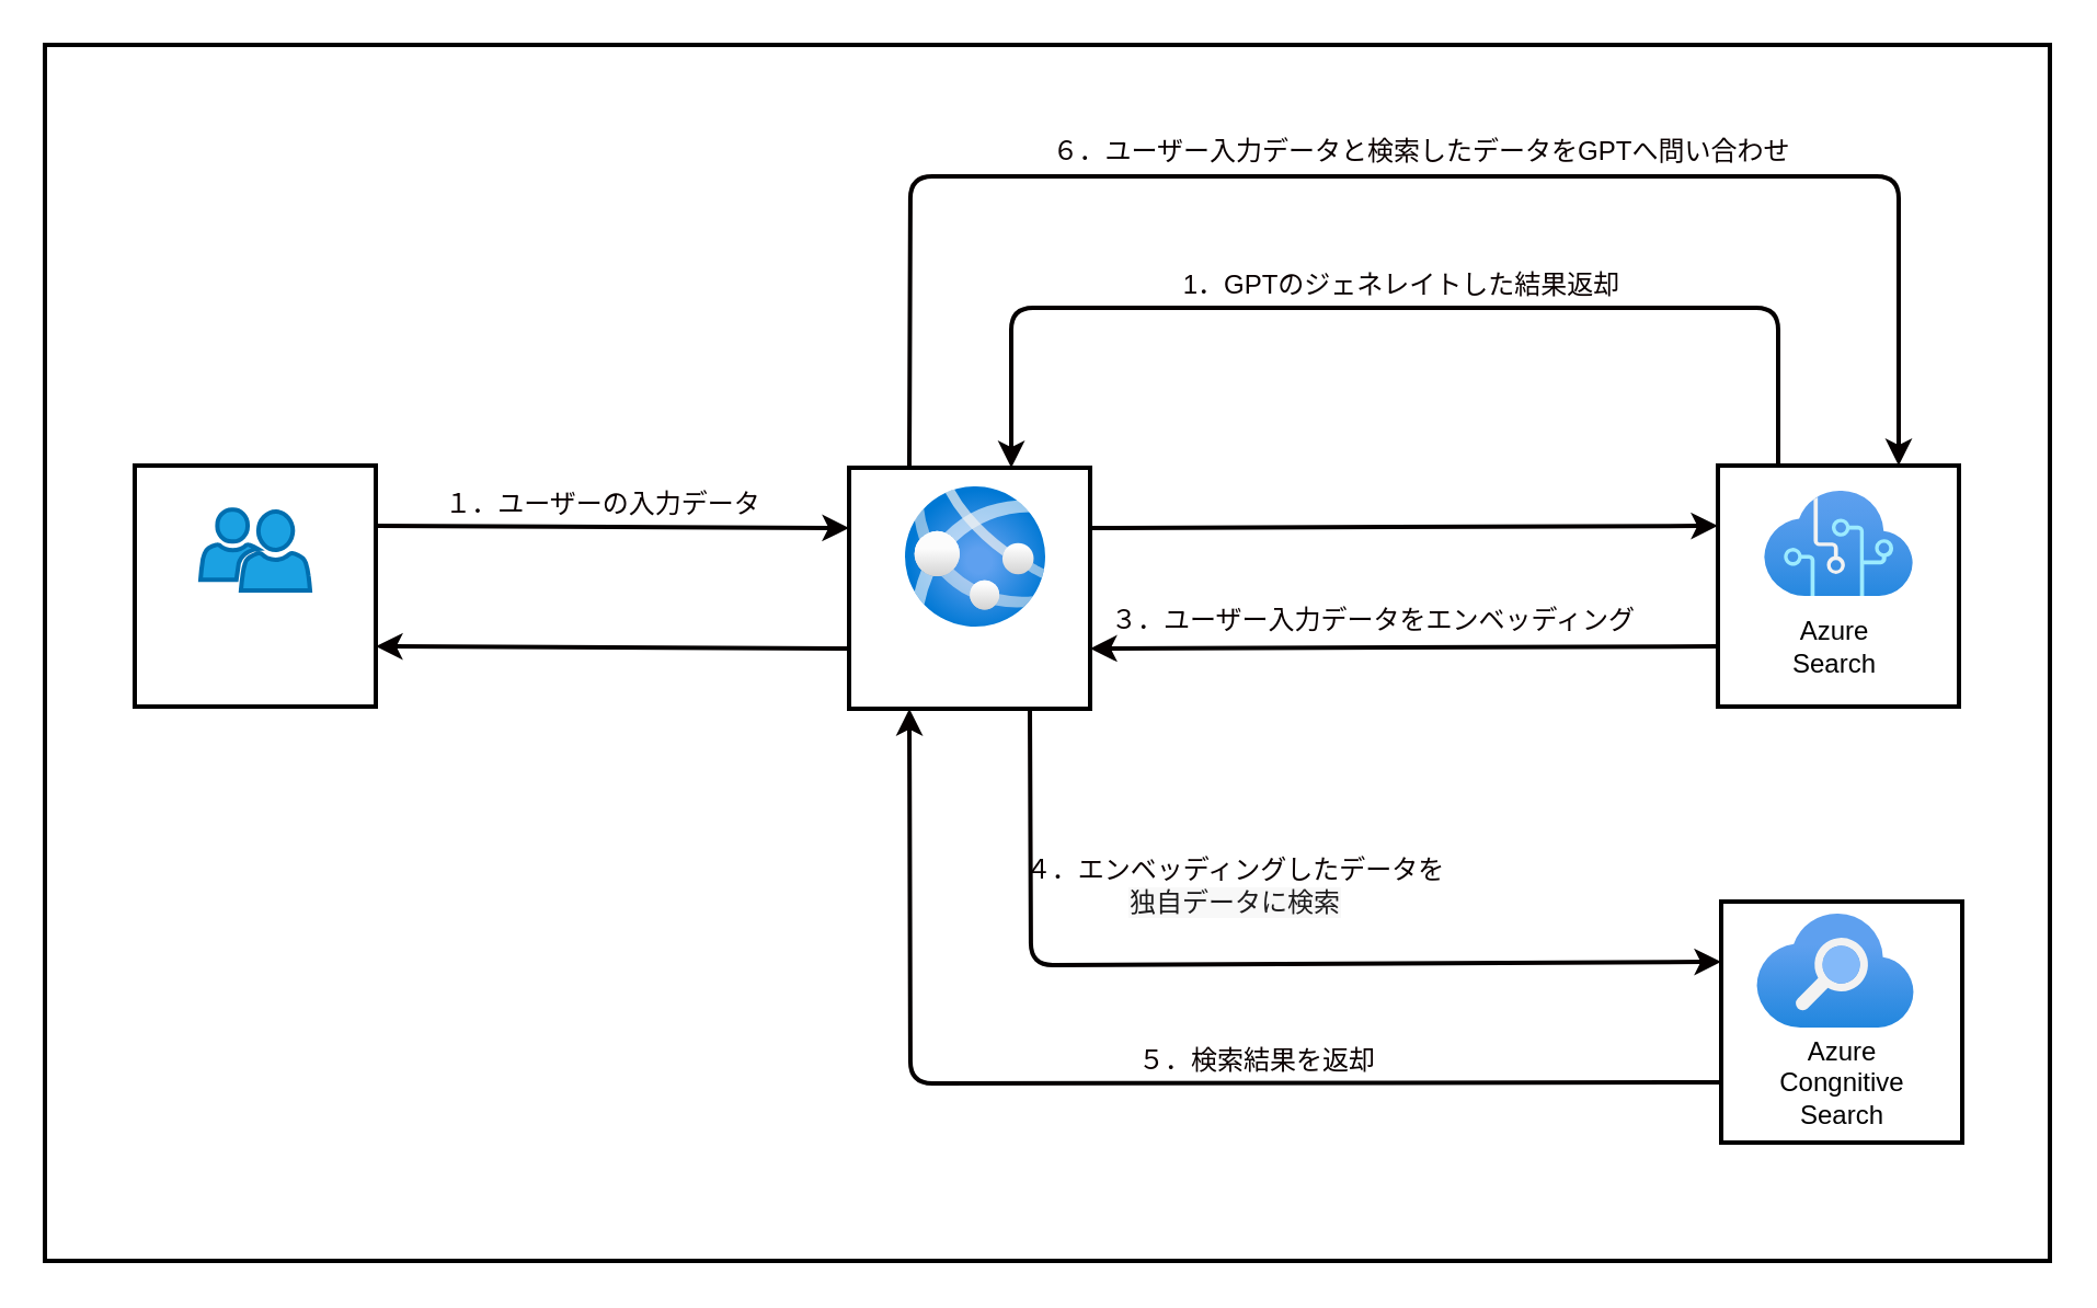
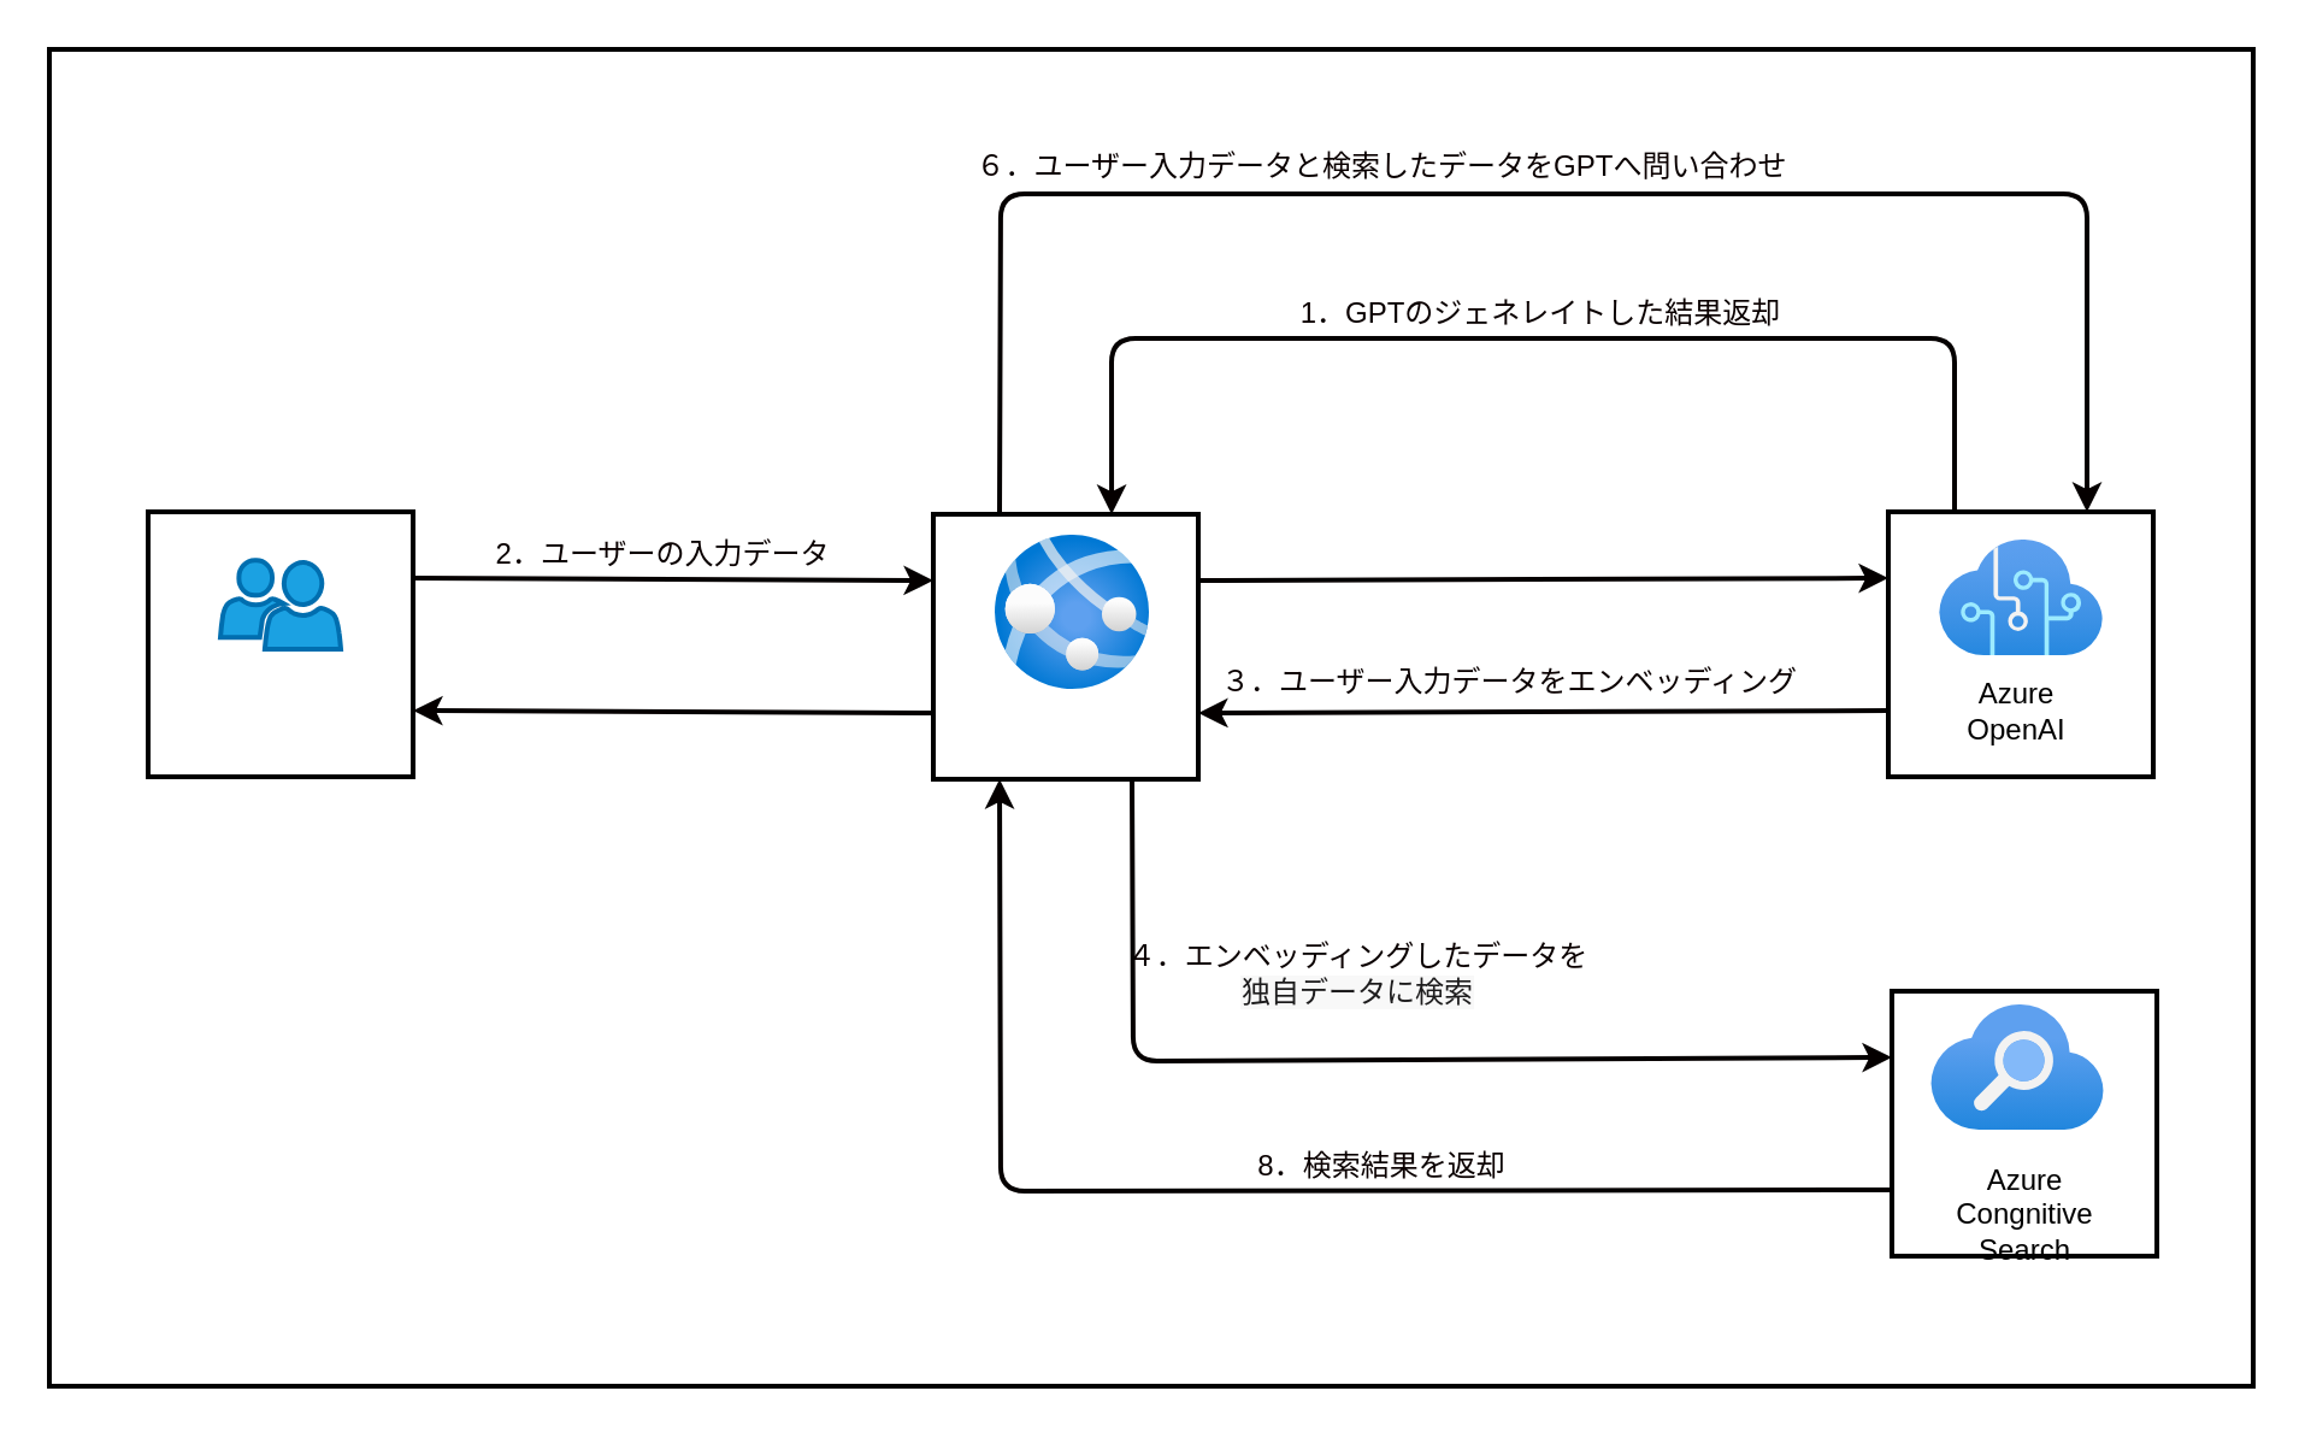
- <mxCell id="24" value="&lt;div style=&quot;text-align: left;&quot;&gt;&lt;font color=&quot;#0a0000&quot;&gt;６．&lt;font face=&quot;Google Sans, arial, sans-serif&quot;&gt;ユーザー入力データと検索したデータをGPTへ問い合わせ&lt;/font&gt;&lt;/font&gt;&lt;/div&gt;" style="text;strokeColor=none;align=center;fillColor=none;html=1;verticalAlign=middle;whiteSpace=wrap;rounded=0;strokeWidth=2;movable=0;resizable=0;rotatable=0;deletable=0;editable=0;connectable=0;" vertex="1" parent="1"><mxGeometry x="468" y="54" width="361" height="30" as="geometry" /></mxCell>
+ <mxCell id="24" value="&lt;div style=&quot;text-align: left;&quot;&gt;&lt;font color=&quot;#0a0000&quot;&gt;６．&lt;font face=&quot;Google Sans, arial, sans-serif&quot;&gt;ユーザー入力データと検索したデータをGPTへ問い合わせ&lt;/font&gt;&lt;/font&gt;&lt;/div&gt;" style="text;strokeColor=none;align=center;fillColor=none;html=1;verticalAlign=middle;whiteSpace=wrap;rounded=0;strokeWidth=2;movable=0;resizable=0;rotatable=0;deletable=0;editable=0;connectable=0;" vertex="1" parent="1"><mxGeometry x="393" y="54" width="361" height="30" as="geometry" /></mxCell>
- <mxCell id="14" value="&lt;div style=&quot;text-align: left;&quot;&gt;&lt;font color=&quot;#0a0000&quot;&gt;１．ユーザーの入力データ&lt;/font&gt;&lt;/div&gt;" style="text;strokeColor=none;align=center;fillColor=none;html=1;verticalAlign=middle;whiteSpace=wrap;rounded=0;strokeWidth=2;movable=0;resizable=0;rotatable=0;deletable=0;editable=0;connectable=0;" vertex="1" parent="1"><mxGeometry x="200" y="215" width="150" height="30" as="geometry" /></mxCell>
+ <mxCell id="14" value="&lt;div style=&quot;text-align: left;&quot;&gt;&lt;font color=&quot;#0a0000&quot;&gt;2．ユーザーの入力データ&lt;/font&gt;&lt;/div&gt;" style="text;strokeColor=none;align=center;fillColor=none;html=1;verticalAlign=middle;whiteSpace=wrap;rounded=0;strokeWidth=2;movable=0;resizable=0;rotatable=0;deletable=0;editable=0;connectable=0;" vertex="1" parent="1"><mxGeometry x="200" y="215" width="150" height="30" as="geometry" /></mxCell>
- <mxCell id="13" value="&lt;font color=&quot;#000000&quot;&gt;Azure Search&lt;/font&gt;" style="text;strokeColor=none;align=center;fillColor=none;html=1;verticalAlign=middle;whiteSpace=wrap;rounded=0;strokeWidth=2;movable=0;resizable=0;rotatable=0;deletable=0;editable=0;connectable=0;fontColor=#000000;" vertex="1" parent="1"><mxGeometry x="807" y="280" width="60" height="30" as="geometry" /></mxCell>
+ <mxCell id="13" value="&lt;font color=&quot;#000000&quot;&gt;Azure OpenAI&lt;/font&gt;" style="text;strokeColor=none;align=center;fillColor=none;html=1;verticalAlign=middle;whiteSpace=wrap;rounded=0;strokeWidth=2;movable=0;resizable=0;rotatable=0;deletable=0;editable=0;connectable=0;fontColor=#000000;" vertex="1" parent="1"><mxGeometry x="807" y="280" width="60" height="30" as="geometry" /></mxCell>
- <mxCell id="17" value="&lt;div style=&quot;text-align: left;&quot;&gt;&lt;font color=&quot;#0a0000&quot;&gt;５．検索結果を返却&lt;/font&gt;&lt;/div&gt;" style="text;strokeColor=none;align=center;fillColor=none;html=1;verticalAlign=middle;whiteSpace=wrap;rounded=0;strokeWidth=2;movable=0;resizable=0;rotatable=0;deletable=0;editable=0;connectable=0;" vertex="1" parent="1"><mxGeometry x="515" y="469" width="117" height="30" as="geometry" /></mxCell>
+ <mxCell id="17" value="&lt;div style=&quot;text-align: left;&quot;&gt;&lt;font color=&quot;#0a0000&quot;&gt;8．検索結果を返却&lt;/font&gt;&lt;/div&gt;" style="text;strokeColor=none;align=center;fillColor=none;html=1;verticalAlign=middle;whiteSpace=wrap;rounded=0;strokeWidth=2;movable=0;resizable=0;rotatable=0;deletable=0;editable=0;connectable=0;" vertex="1" parent="1"><mxGeometry x="515" y="469" width="117" height="30" as="geometry" /></mxCell>
- <mxCell id="7" value="&lt;font color=&quot;#000000&quot;&gt;Azure Congnitive Search&lt;/font&gt;" style="text;strokeColor=none;align=center;fillColor=none;html=1;verticalAlign=middle;whiteSpace=wrap;rounded=0;strokeWidth=2;movable=0;resizable=0;rotatable=0;deletable=0;editable=0;connectable=0;fontColor=#000000;" vertex="1" parent="1"><mxGeometry x="801.5" y="479" width="77" height="30" as="geometry" /></mxCell>
+ <mxCell id="7" value="&lt;font color=&quot;#000000&quot;&gt;Azure Congnitive Search&lt;/font&gt;" style="text;strokeColor=none;align=center;fillColor=none;html=1;verticalAlign=middle;whiteSpace=wrap;rounded=0;strokeWidth=2;movable=0;resizable=0;rotatable=0;deletable=0;editable=0;connectable=0;fontColor=#000000;" vertex="1" parent="1"><mxGeometry x="801.5" y="489" width="77" height="30" as="geometry" /></mxCell>
